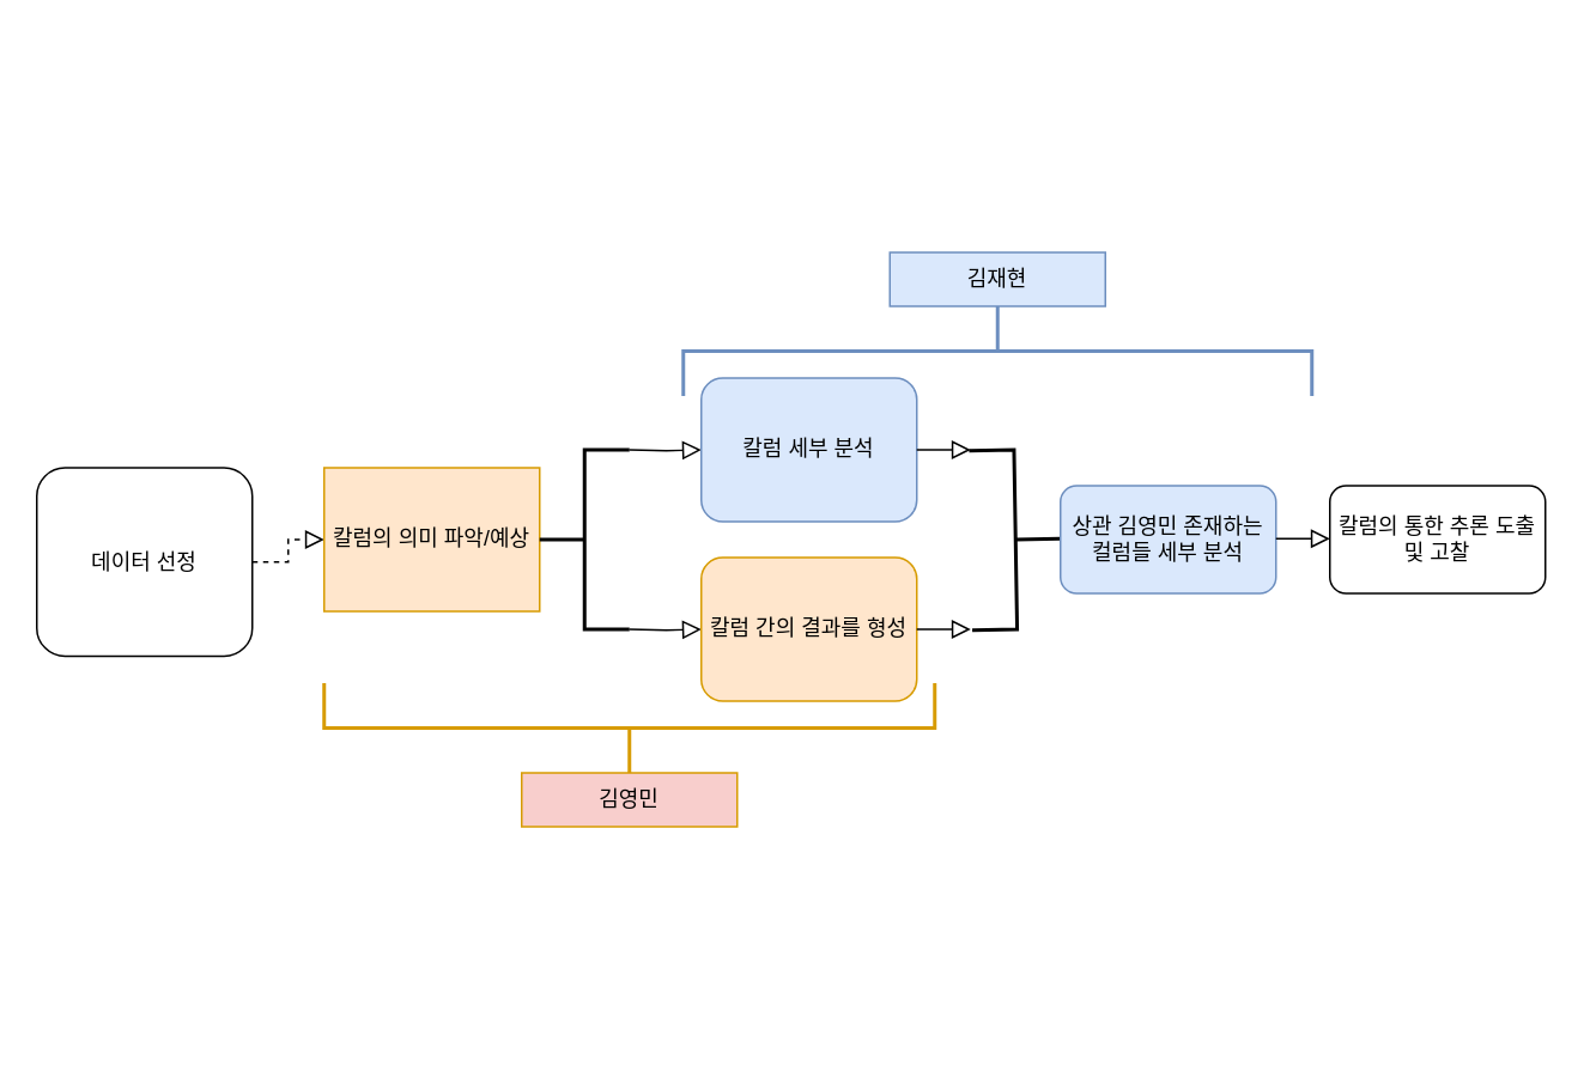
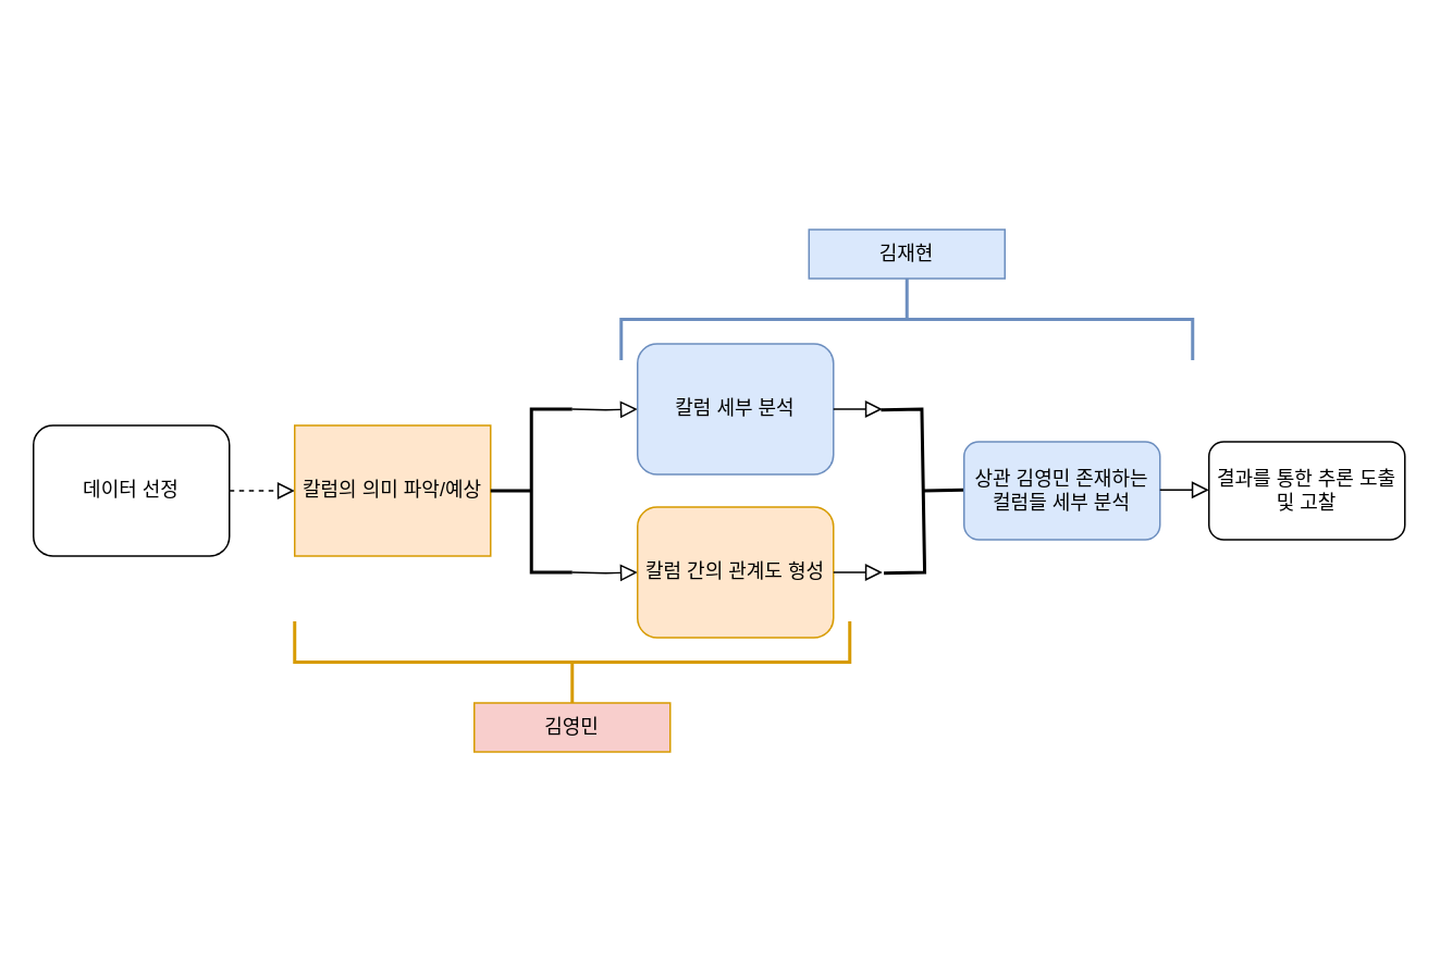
- <mxCell id="14" value="칼럼의 통한 추론 도출 및 고찰" style="rounded=1;whiteSpace=wrap;html=1;" vertex="1" parent="1"><mxGeometry x="740" y="270" width="120" height="60" as="geometry" /></mxCell>
+ <mxCell id="14" value="결과를 통한 추론 도출 및 고찰" style="rounded=1;whiteSpace=wrap;html=1;" vertex="1" parent="1"><mxGeometry x="740" y="270" width="120" height="60" as="geometry" /></mxCell>
- <mxCell id="3" value="데이터 선정" style="rounded=1;whiteSpace=wrap;html=1;fontSize=12;glass=0;strokeWidth=1;shadow=0;" parent="1" vertex="1"><mxGeometry x="20" y="260" width="120" height="105" as="geometry" /></mxCell>
+ <mxCell id="3" value="데이터 선정" style="rounded=1;whiteSpace=wrap;html=1;fontSize=12;glass=0;strokeWidth=1;shadow=0;" parent="1" vertex="1"><mxGeometry x="20" y="260" width="120" height="80" as="geometry" /></mxCell>
- <mxCell id="9" value="칼럼 간의 결과를 형성" style="rounded=1;whiteSpace=wrap;html=1;strokeColor=#d79b00;fillColor=#ffe6cc;" vertex="1" parent="1"><mxGeometry x="390" y="310" width="120" height="80" as="geometry" /></mxCell>
+ <mxCell id="9" value="칼럼 간의 관계도 형성" style="rounded=1;whiteSpace=wrap;html=1;strokeColor=#d79b00;fillColor=#ffe6cc;" vertex="1" parent="1"><mxGeometry x="390" y="310" width="120" height="80" as="geometry" /></mxCell>
